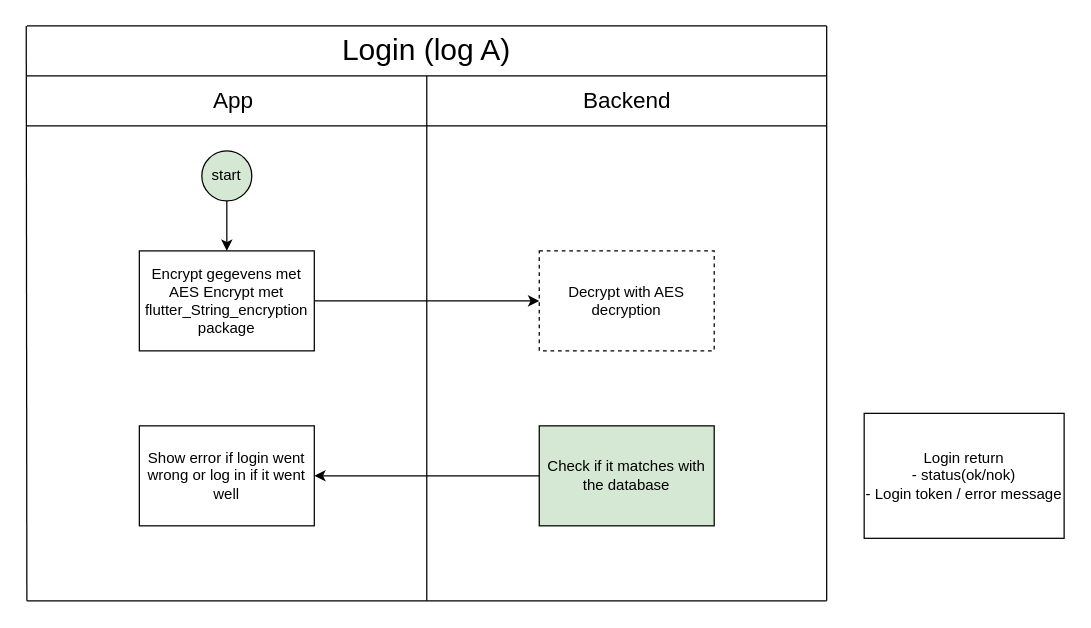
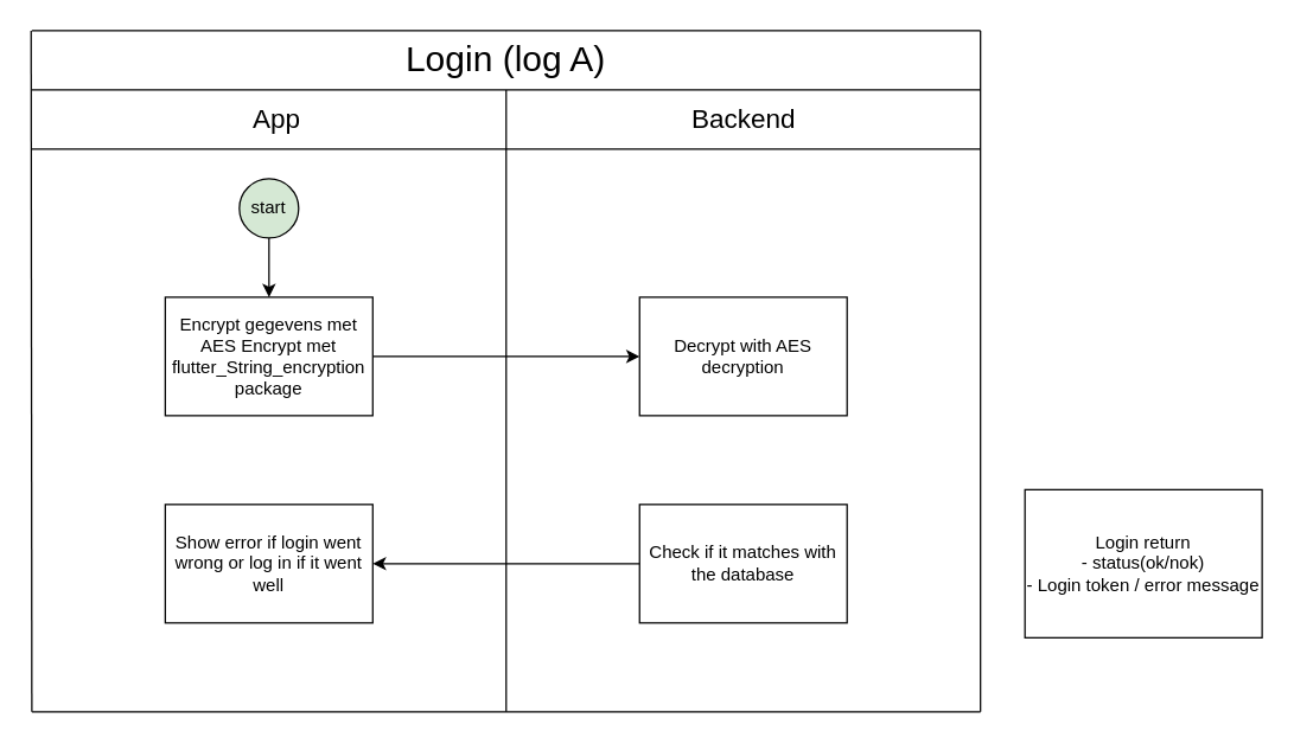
- <mxCell id="5" value="Decrypt with AES decryption" style="rounded=0;whiteSpace=wrap;html=1;dashed=1;" vertex="1" parent="1"><mxGeometry x="431" y="200" width="140" height="80" as="geometry" /></mxCell>
+ <mxCell id="5" value="Decrypt with AES decryption" style="rounded=0;whiteSpace=wrap;html=1;" vertex="1" parent="1"><mxGeometry x="431" y="200" width="140" height="80" as="geometry" /></mxCell>
- <mxCell id="17" value="Check if it matches with the database" style="whiteSpace=wrap;html=1;rounded=0;fillColor=#d5e8d4;" vertex="1" parent="1"><mxGeometry x="431" y="340" width="140" height="80" as="geometry" /></mxCell>
+ <mxCell id="17" value="Check if it matches with the database" style="whiteSpace=wrap;html=1;rounded=0;" vertex="1" parent="1"><mxGeometry x="431" y="340" width="140" height="80" as="geometry" /></mxCell>
